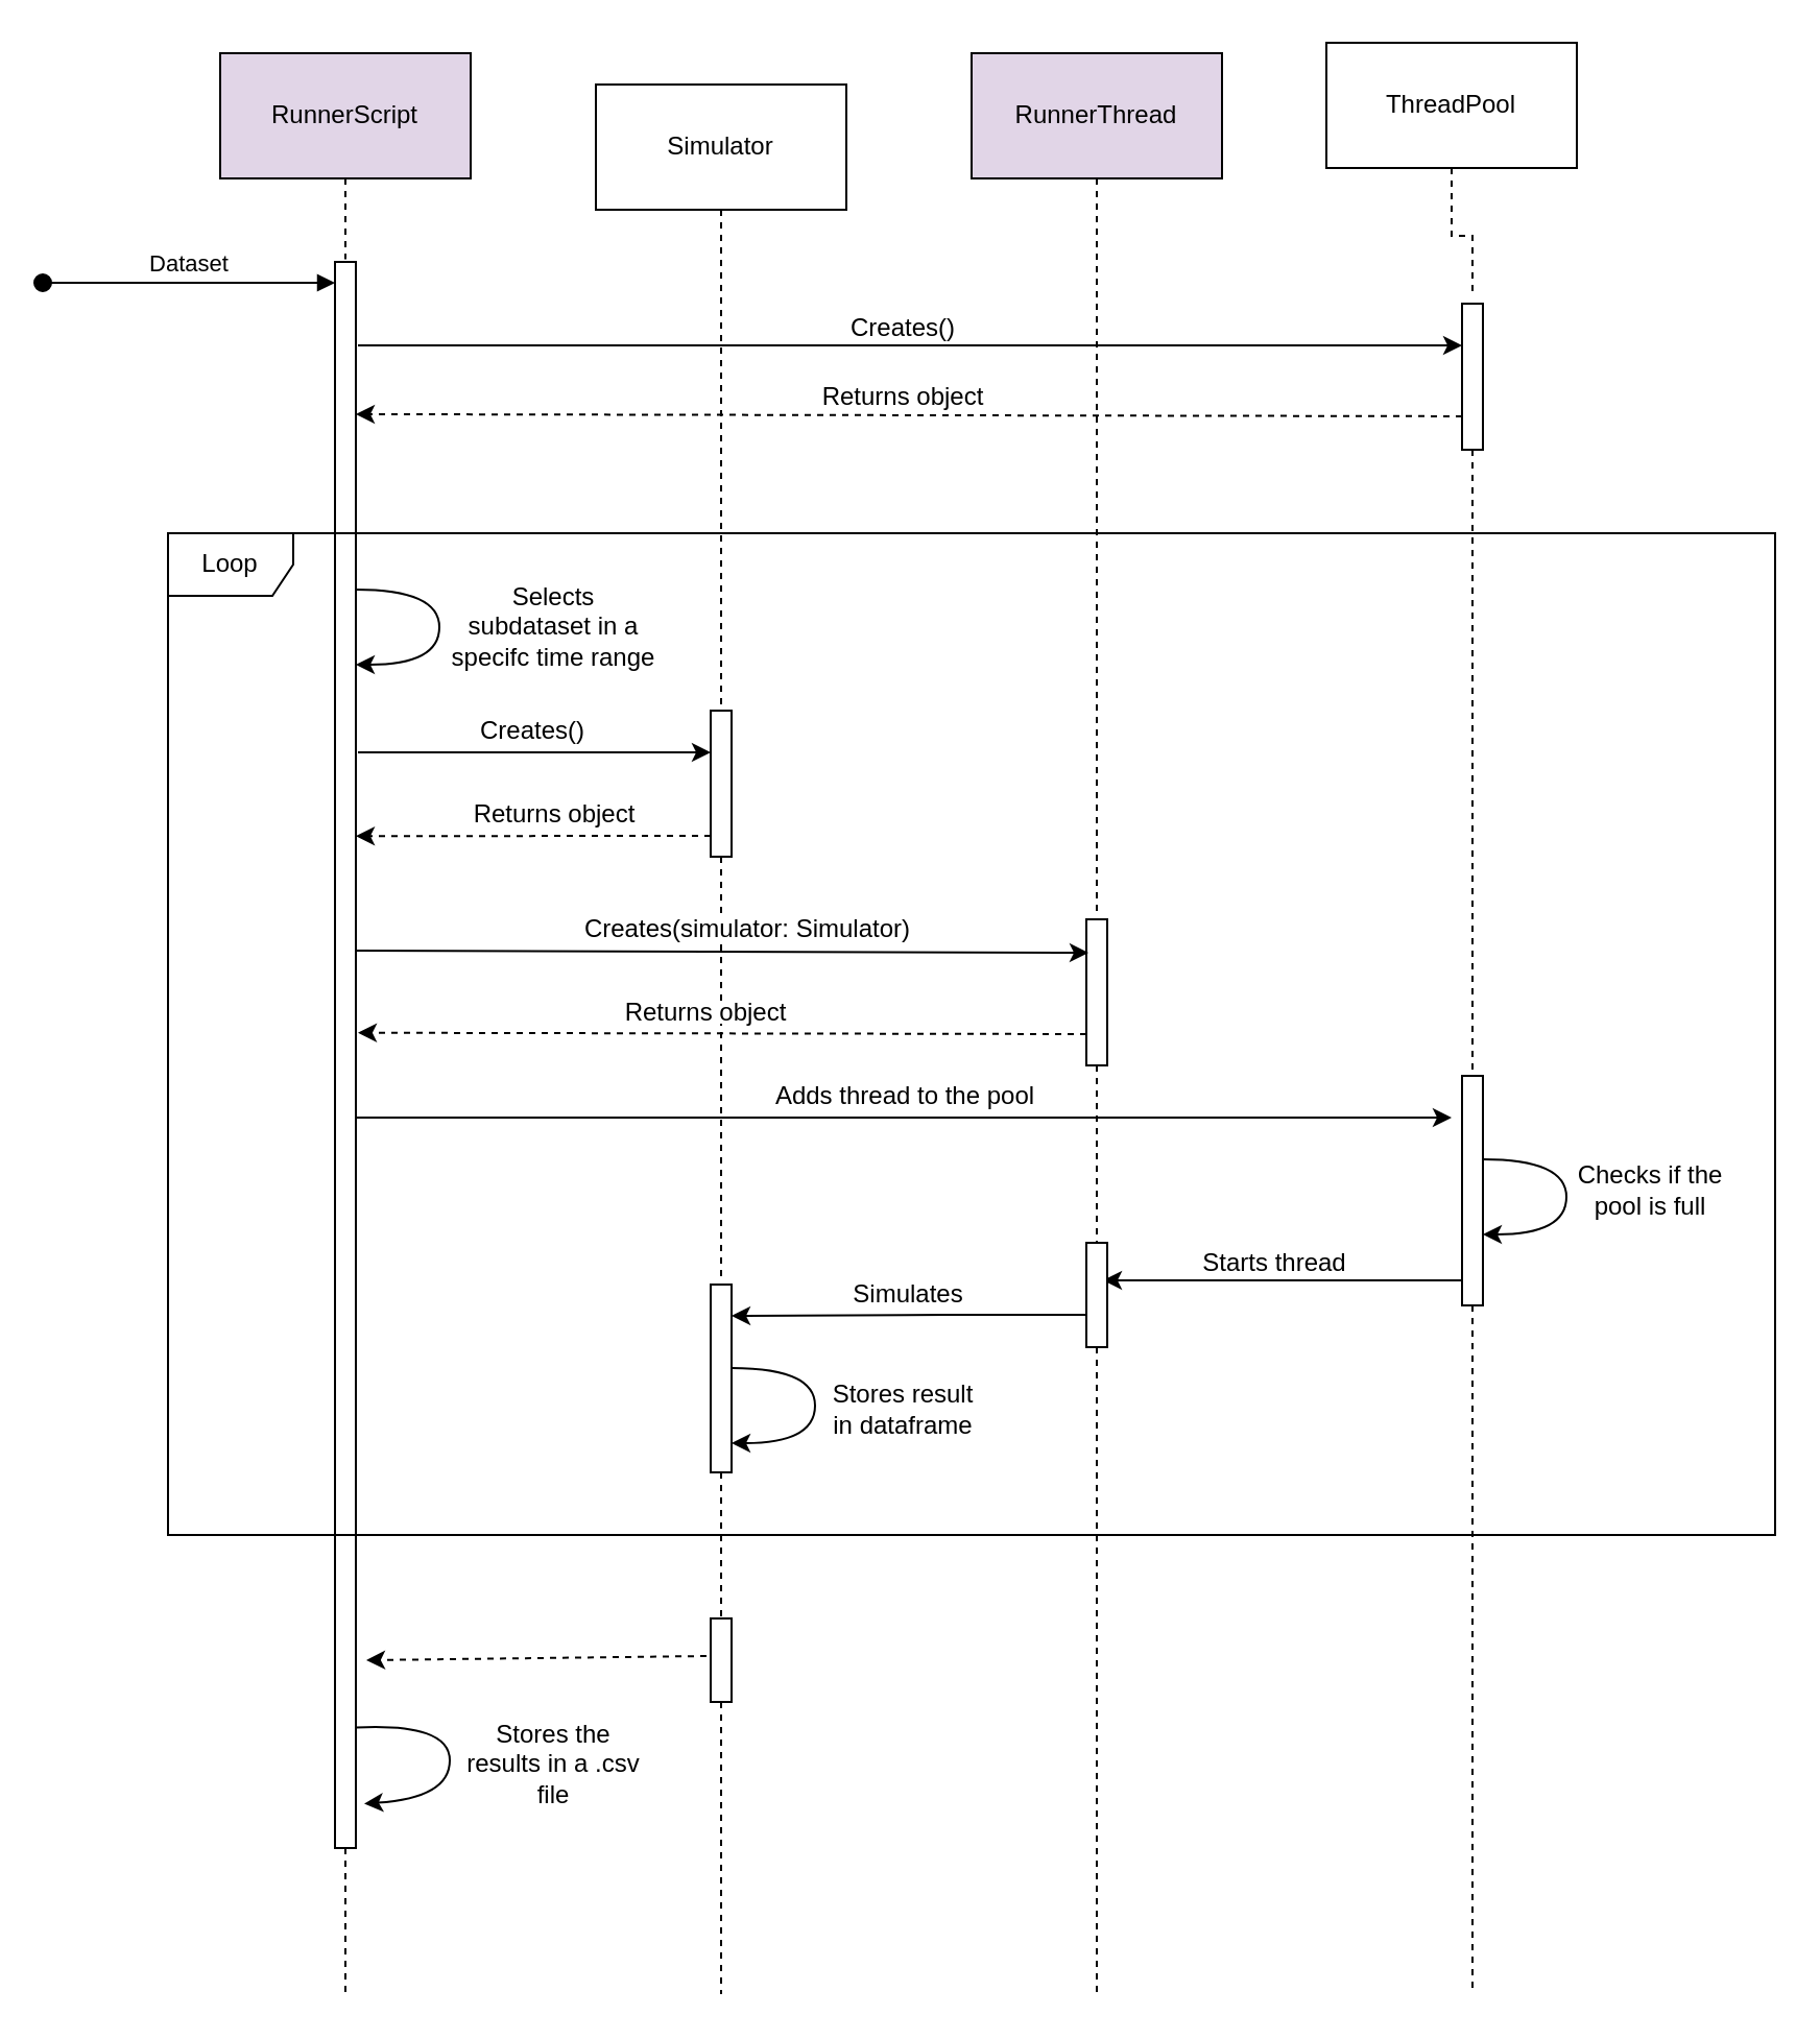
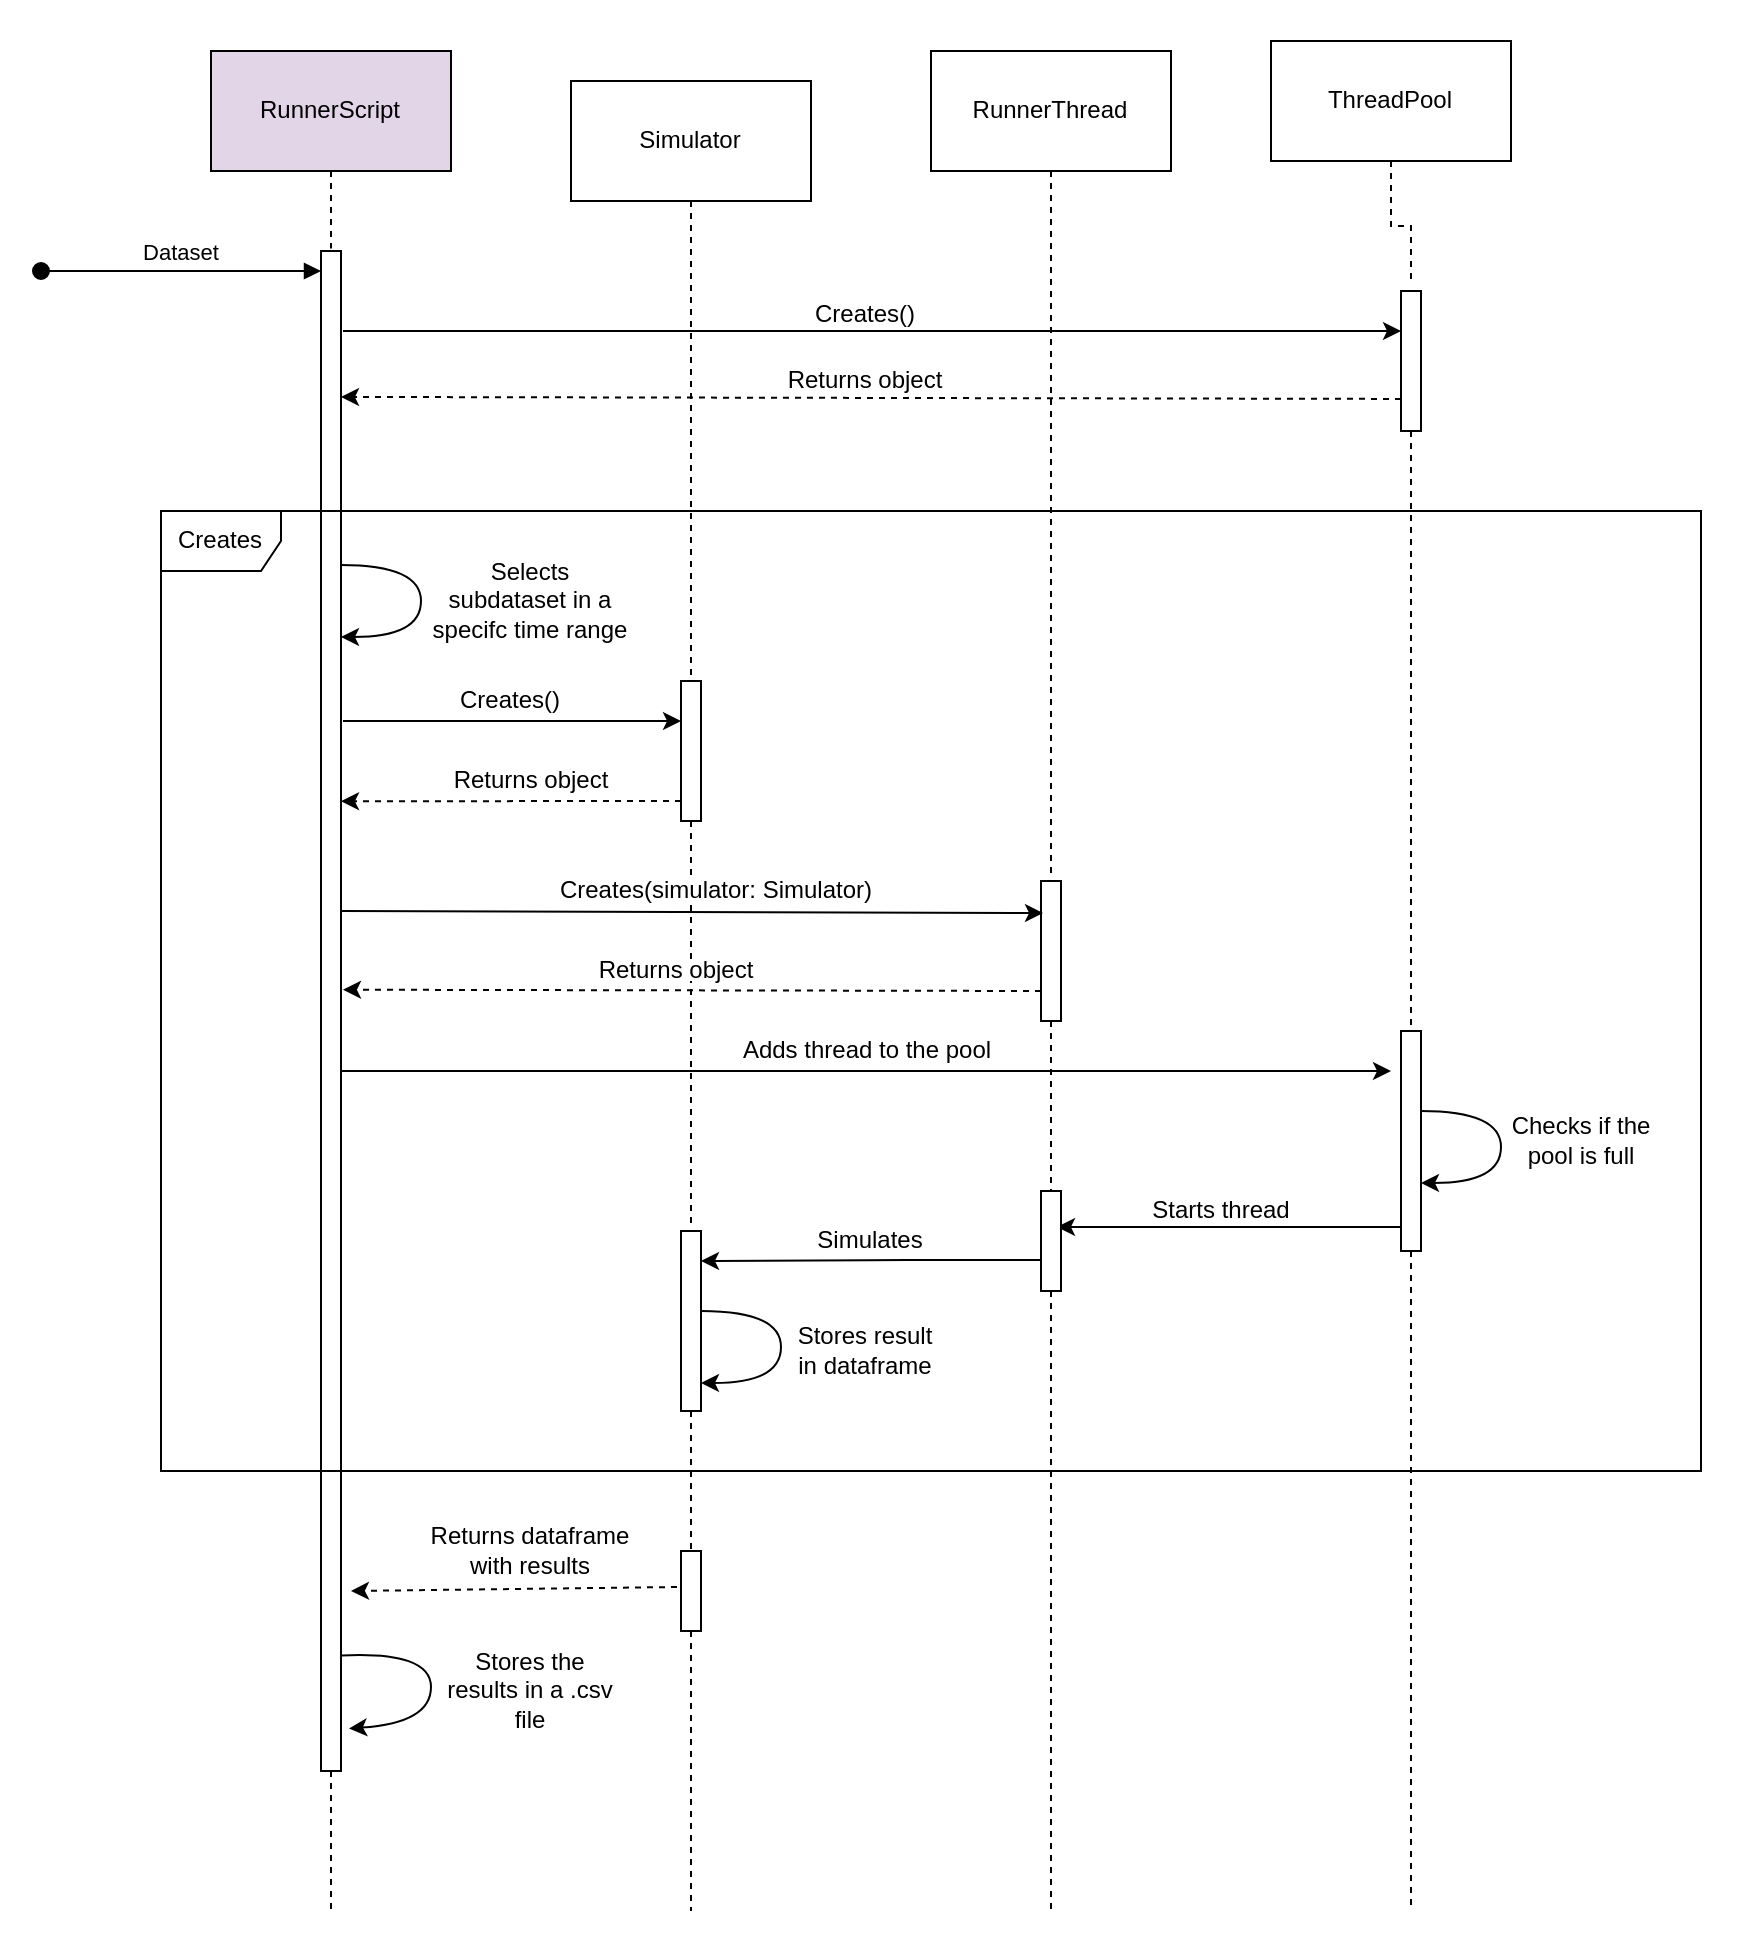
- <mxCell id="3" value="RunnerThread" style="rounded=0;whiteSpace=wrap;html=1;fillColor=#e1d5e7;" vertex="1" parent="1"><mxGeometry x="465" y="25" width="120" height="60" as="geometry" /></mxCell>
+ <mxCell id="3" value="RunnerThread" style="rounded=0;whiteSpace=wrap;html=1;" vertex="1" parent="1"><mxGeometry x="465" y="25" width="120" height="60" as="geometry" /></mxCell>
- <mxCell id="51" value="Loop" style="shape=umlFrame;whiteSpace=wrap;html=1;fillColor=#FFFFFF;" vertex="1" parent="1"><mxGeometry x="80" y="255" width="770" height="480" as="geometry" /></mxCell>
+ <mxCell id="51" value="Creates" style="shape=umlFrame;whiteSpace=wrap;html=1;fillColor=#FFFFFF;" vertex="1" parent="1"><mxGeometry x="80" y="255" width="770" height="480" as="geometry" /></mxCell>
+ <mxCell id="53" value="&lt;span&gt;Returns dataframe with results&lt;/span&gt;" style="text;html=1;strokeColor=none;fillColor=none;align=center;verticalAlign=middle;whiteSpace=wrap;rounded=0;" vertex="1" parent="1"><mxGeometry x="210" y="765" width="110" height="20" as="geometry" /></mxCell>
